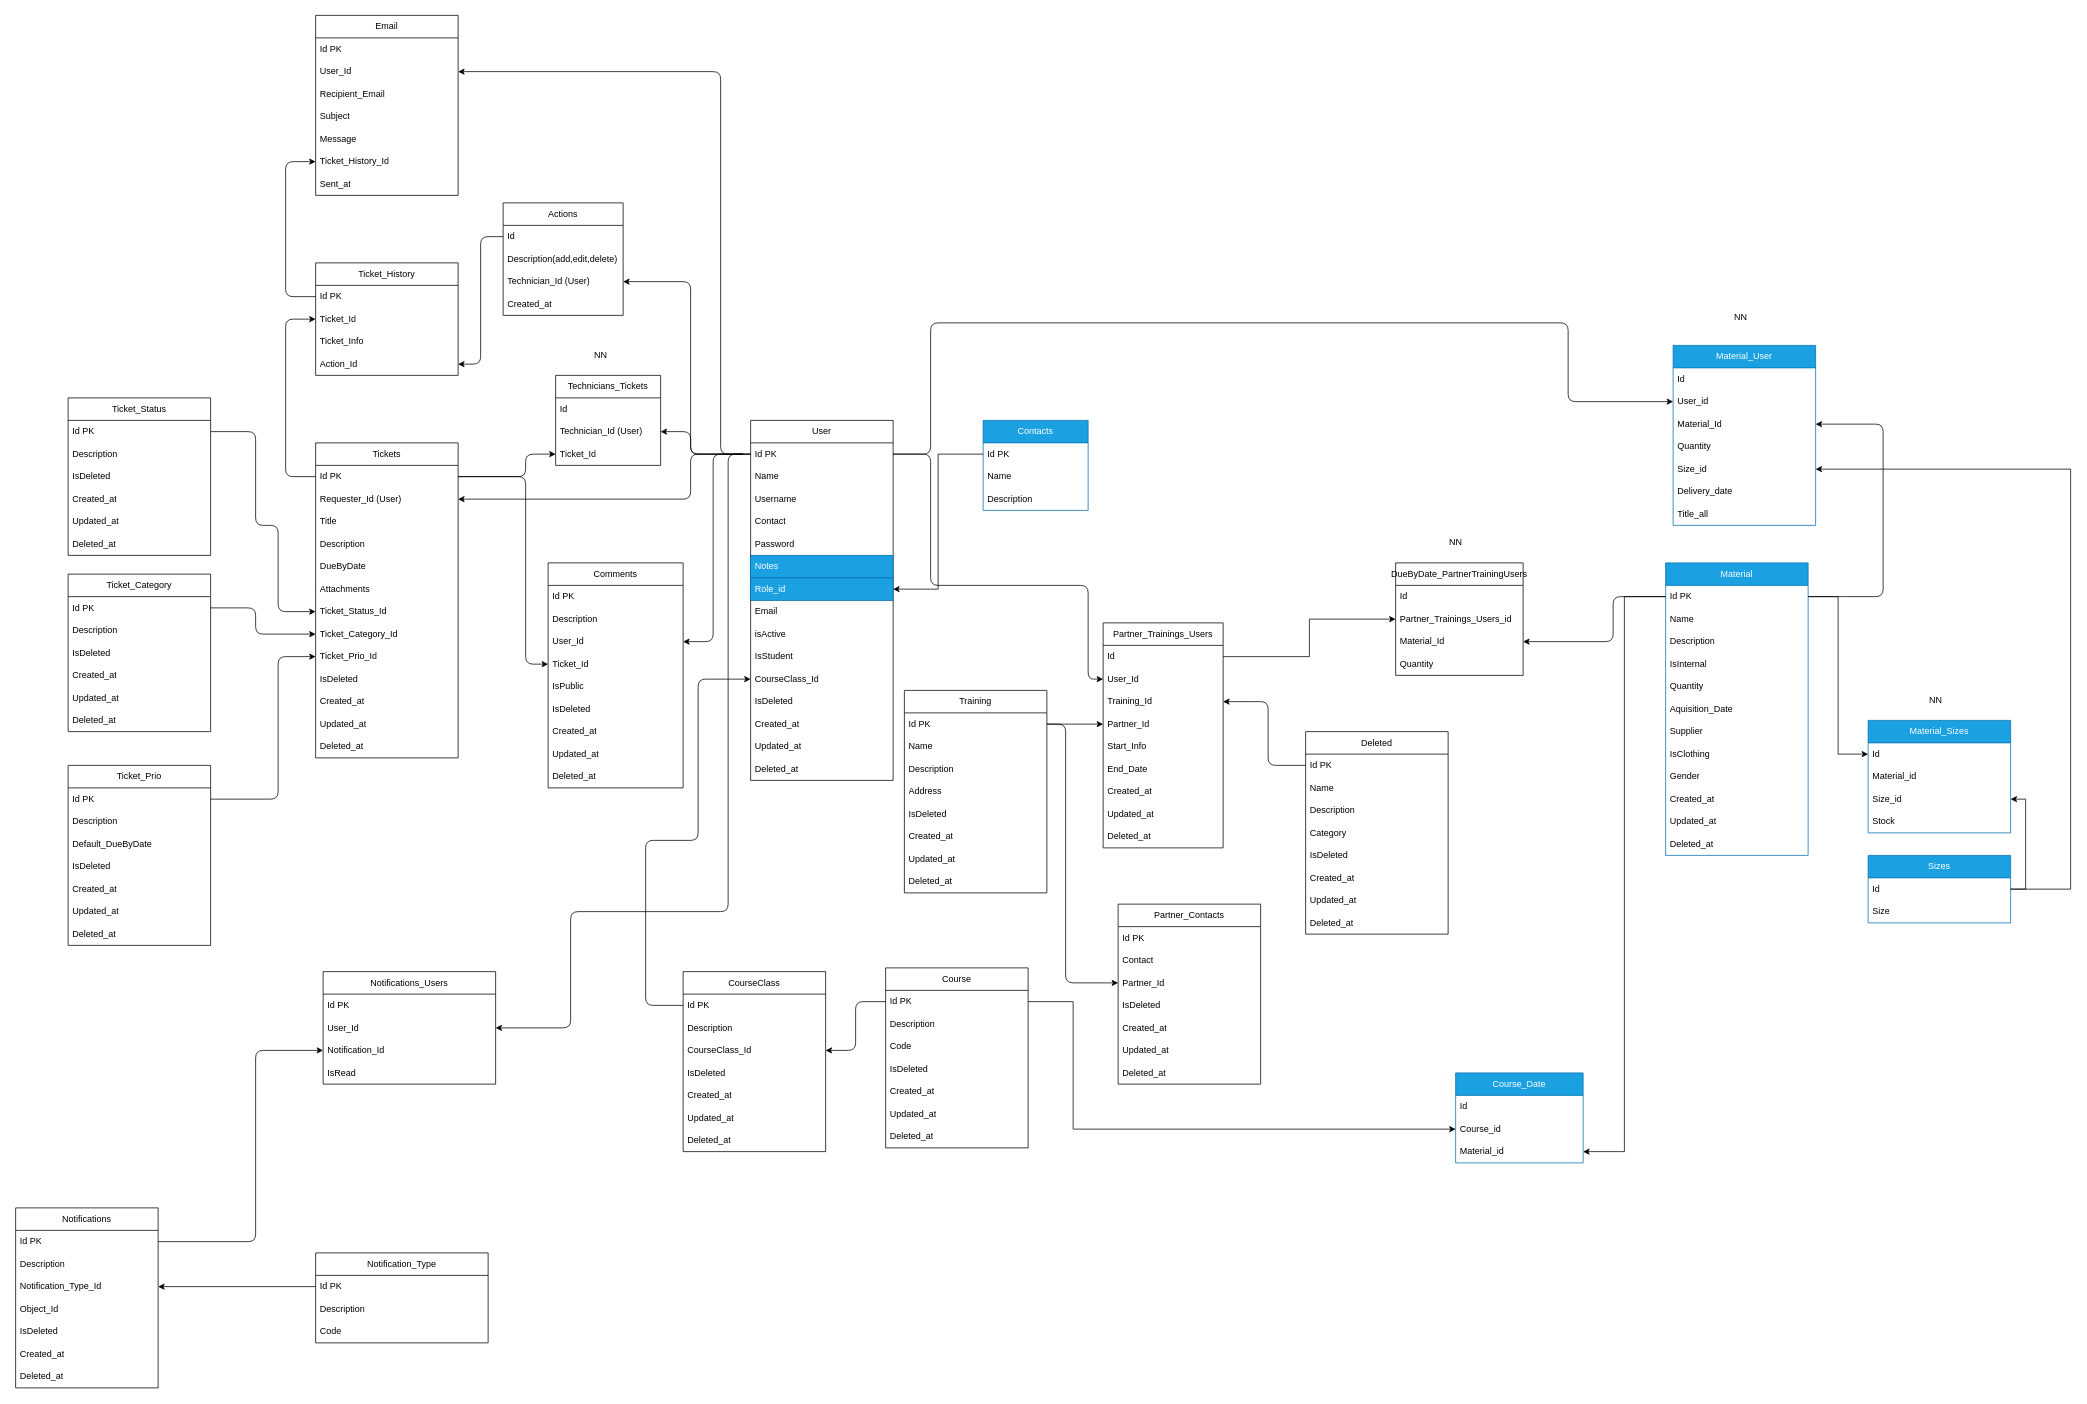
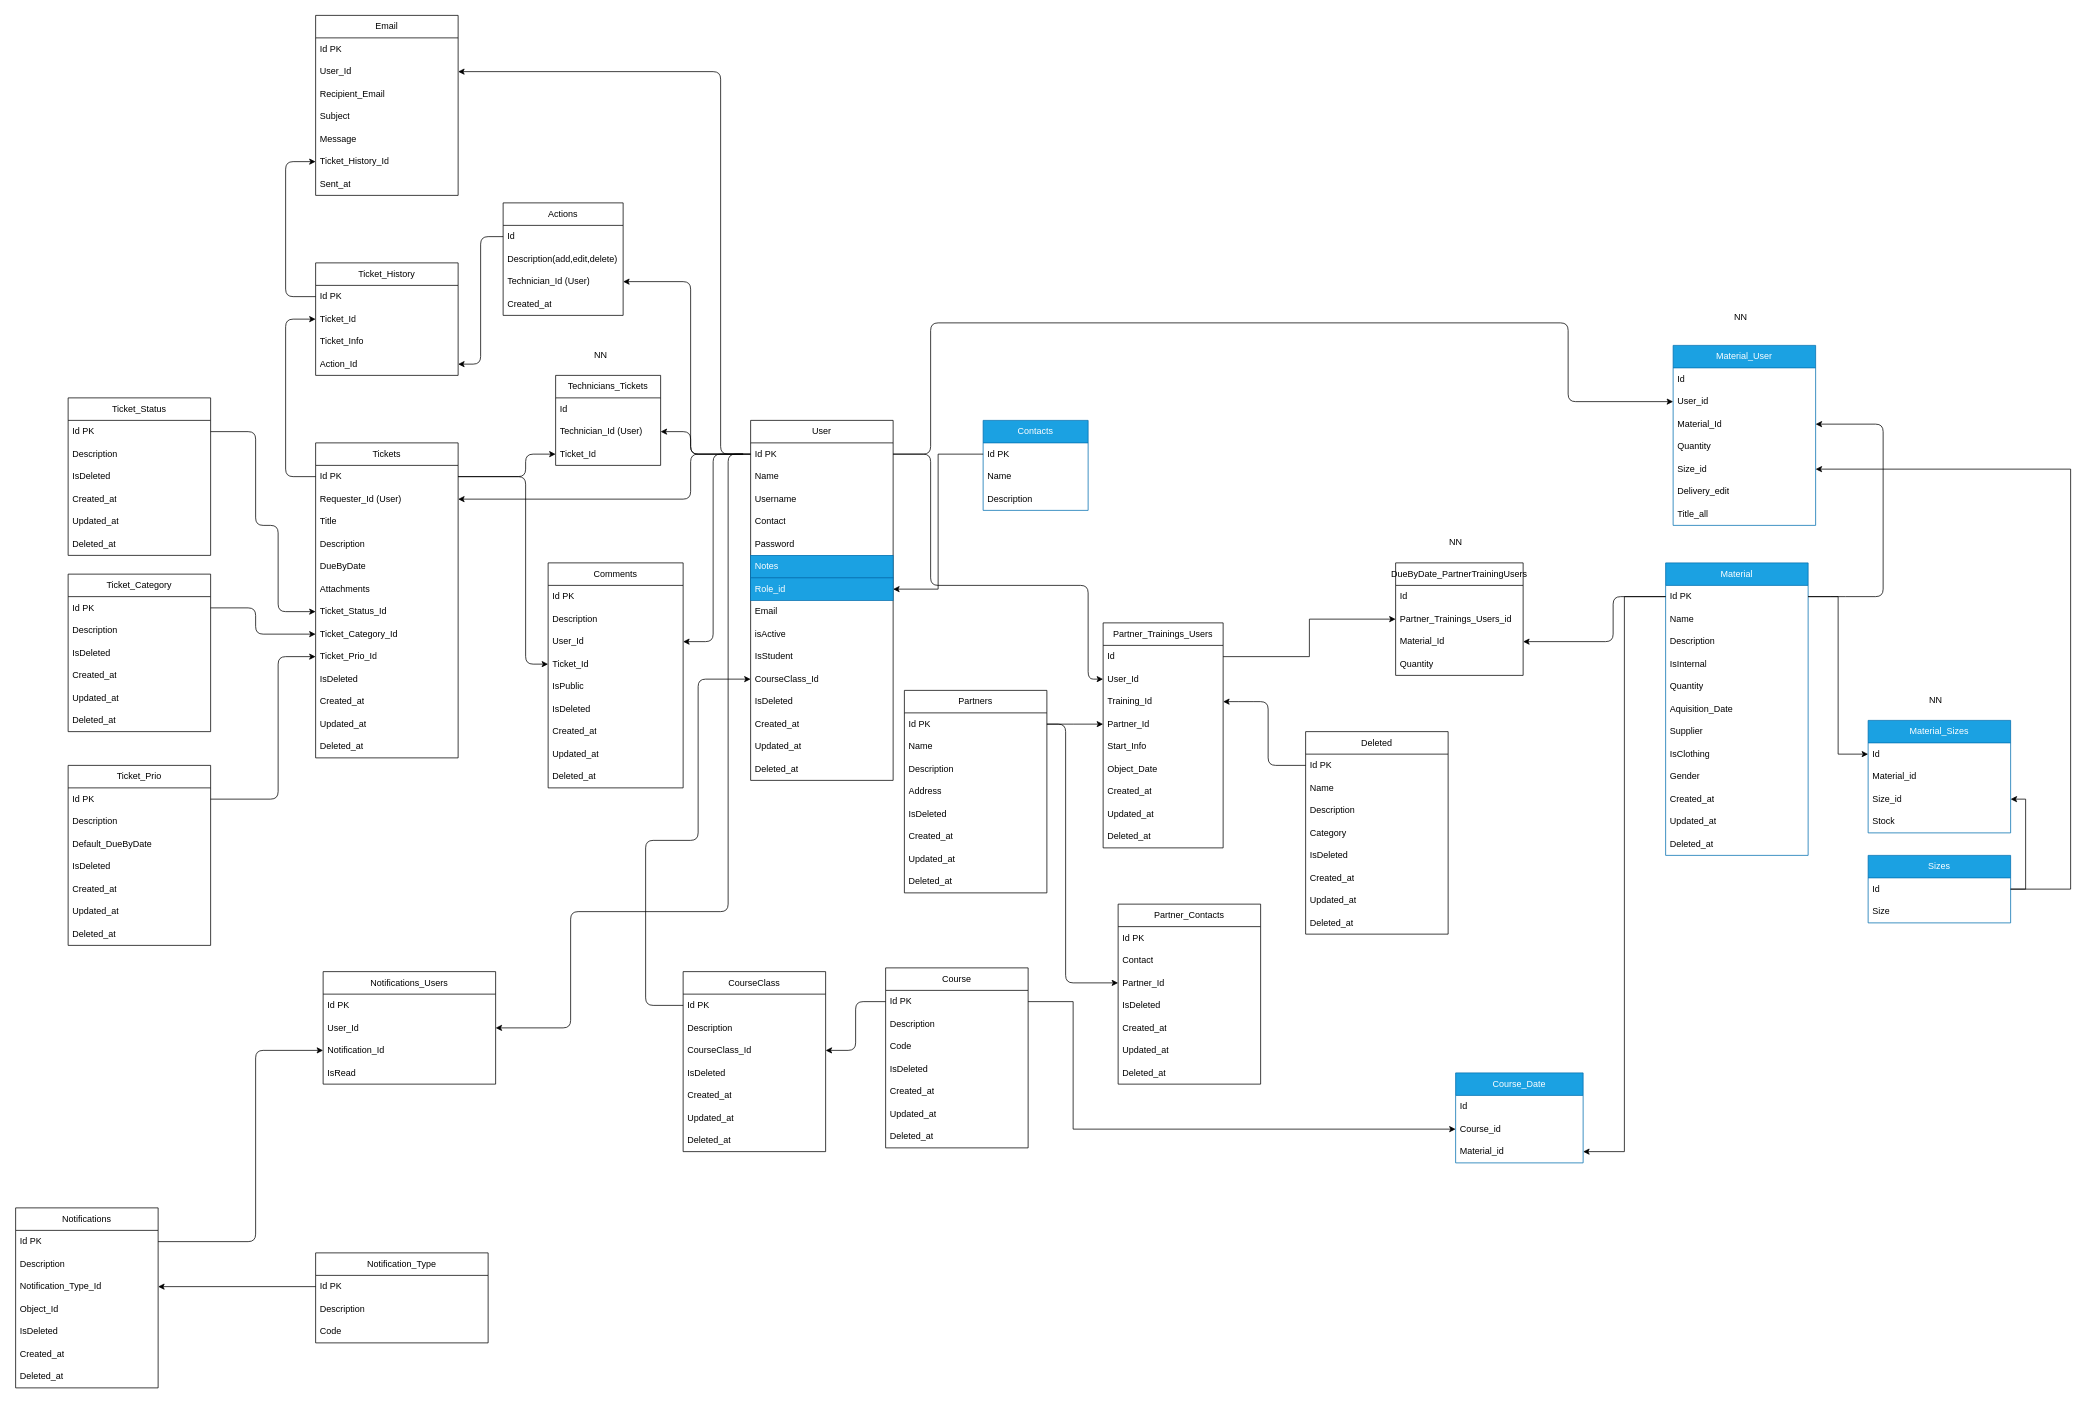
- <mxCell id="135" value="Delivery_date" style="text;strokeColor=none;fillColor=none;align=left;verticalAlign=middle;spacingLeft=4;spacingRight=4;overflow=hidden;points=[[0,0.5],[1,0.5]];portConstraint=eastwest;rotatable=0;whiteSpace=wrap;html=1;" parent="129" vertex="1"><mxGeometry y="180" width="190" height="30" as="geometry" /></mxCell>
+ <mxCell id="135" value="Delivery_edit" style="text;strokeColor=none;fillColor=none;align=left;verticalAlign=middle;spacingLeft=4;spacingRight=4;overflow=hidden;points=[[0,0.5],[1,0.5]];portConstraint=eastwest;rotatable=0;whiteSpace=wrap;html=1;" parent="129" vertex="1"><mxGeometry y="180" width="190" height="30" as="geometry" /></mxCell>
- <mxCell id="28" value="Training" style="swimlane;fontStyle=0;childLayout=stackLayout;horizontal=1;startSize=30;horizontalStack=0;resizeParent=1;resizeParentMax=0;resizeLast=0;collapsible=1;marginBottom=0;whiteSpace=wrap;html=1;" parent="1" vertex="1"><mxGeometry x="1205" y="920" width="190" height="270" as="geometry" /></mxCell>
+ <mxCell id="28" value="Partners" style="swimlane;fontStyle=0;childLayout=stackLayout;horizontal=1;startSize=30;horizontalStack=0;resizeParent=1;resizeParentMax=0;resizeLast=0;collapsible=1;marginBottom=0;whiteSpace=wrap;html=1;" parent="1" vertex="1"><mxGeometry x="1205" y="920" width="190" height="270" as="geometry" /></mxCell>
- <mxCell id="49" value="End_Date" style="text;strokeColor=none;fillColor=none;align=left;verticalAlign=middle;spacingLeft=4;spacingRight=4;overflow=hidden;points=[[0,0.5],[1,0.5]];portConstraint=eastwest;rotatable=0;whiteSpace=wrap;html=1;" parent="43" vertex="1"><mxGeometry y="180" width="160" height="30" as="geometry" /></mxCell>
+ <mxCell id="49" value="Object_Date" style="text;strokeColor=none;fillColor=none;align=left;verticalAlign=middle;spacingLeft=4;spacingRight=4;overflow=hidden;points=[[0,0.5],[1,0.5]];portConstraint=eastwest;rotatable=0;whiteSpace=wrap;html=1;" parent="43" vertex="1"><mxGeometry y="180" width="160" height="30" as="geometry" /></mxCell>
